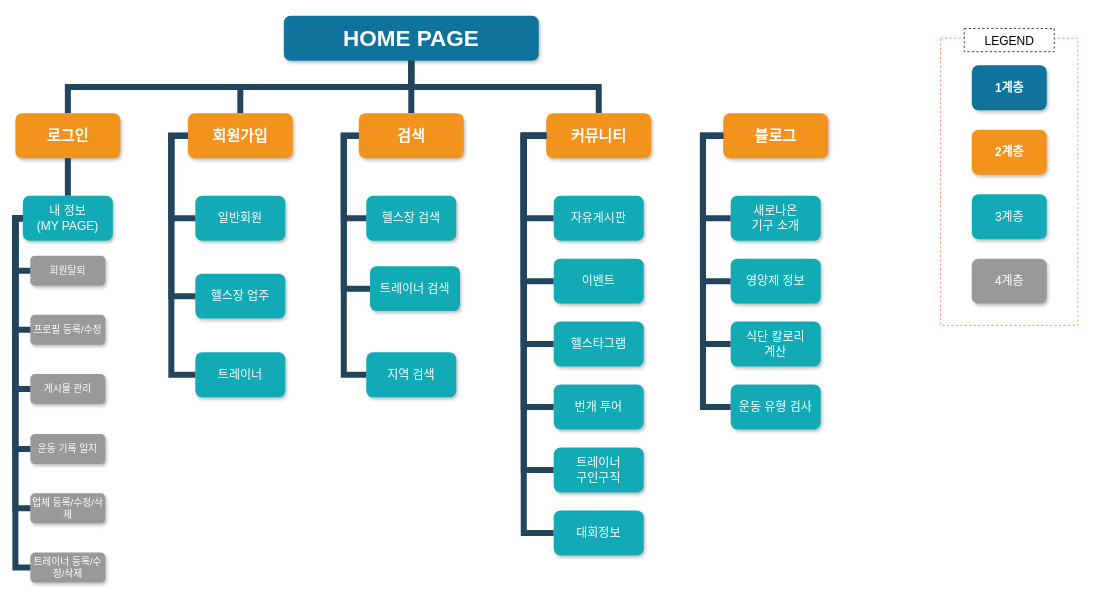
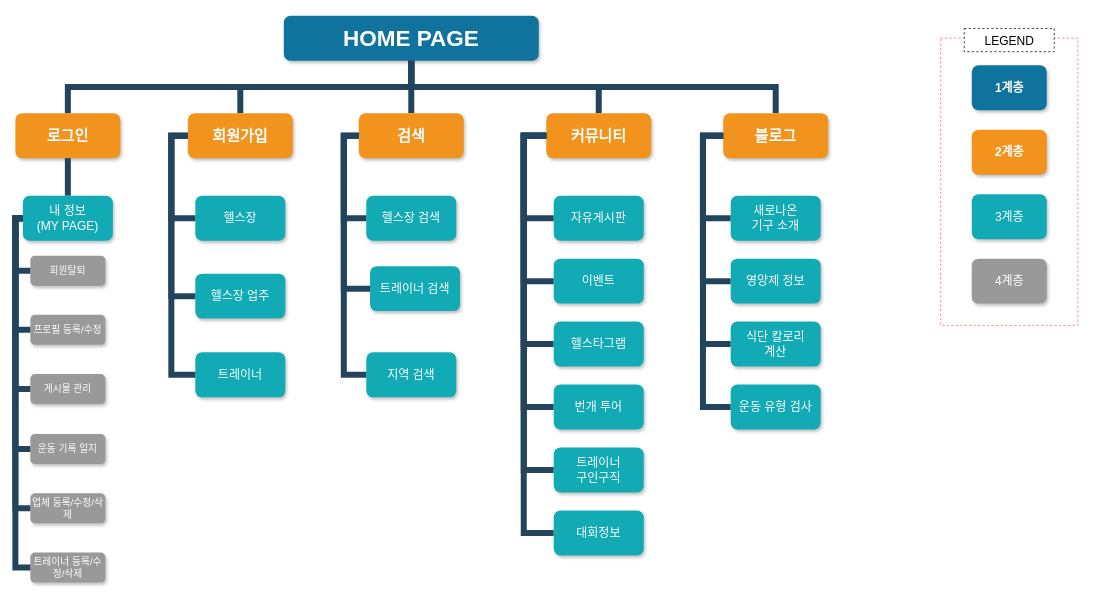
+ <mxCell id="7" value="" style="edgeStyle=elbowEdgeStyle;elbow=vertical;rounded=0;fontColor=#000000;endArrow=none;endFill=0;strokeWidth=8;strokeColor=#23445D;" parent="1" source="2" target="62" edge="1"><mxGeometry x="8" y="35" width="100" height="100" as="geometry"><mxPoint x="158" y="160" as="sourcePoint" /><mxPoint x="258" y="60" as="targetPoint" /></mxGeometry></mxCell>
- <mxCell id="26" value="일반회원" style="whiteSpace=wrap;rounded=1;fillColor=#12AAB5;strokeColor=none;shadow=1;fontColor=#FFFFFF;fontSize=16;" parent="24" vertex="1"><mxGeometry x="32" y="110.0" width="120" height="60" as="geometry" /></mxCell>
+ <mxCell id="26" value="헬스장" style="whiteSpace=wrap;rounded=1;fillColor=#12AAB5;strokeColor=none;shadow=1;fontColor=#FFFFFF;fontSize=16;" parent="24" vertex="1"><mxGeometry x="32" y="110.0" width="120" height="60" as="geometry" /></mxCell>
